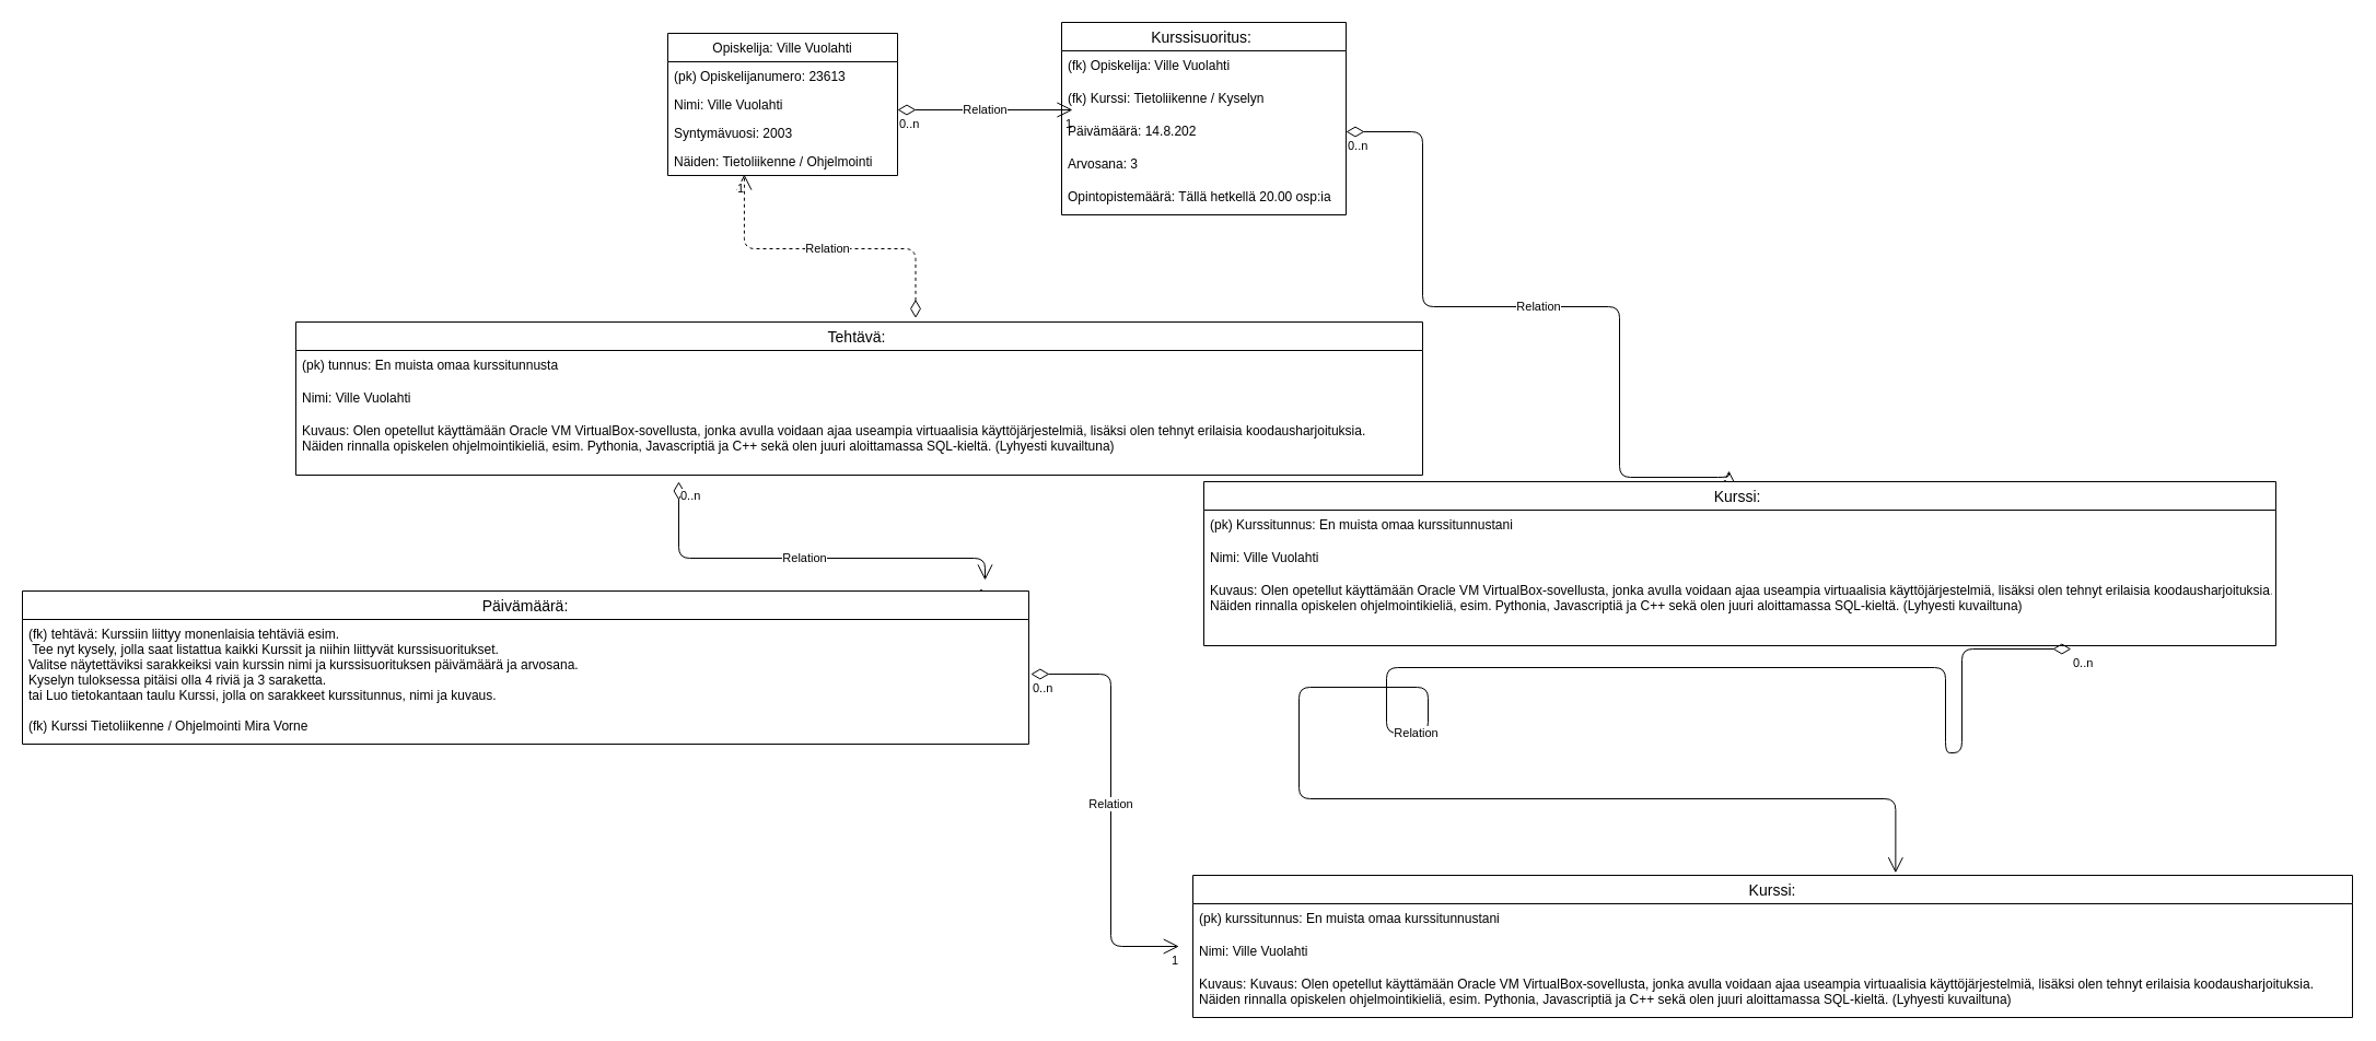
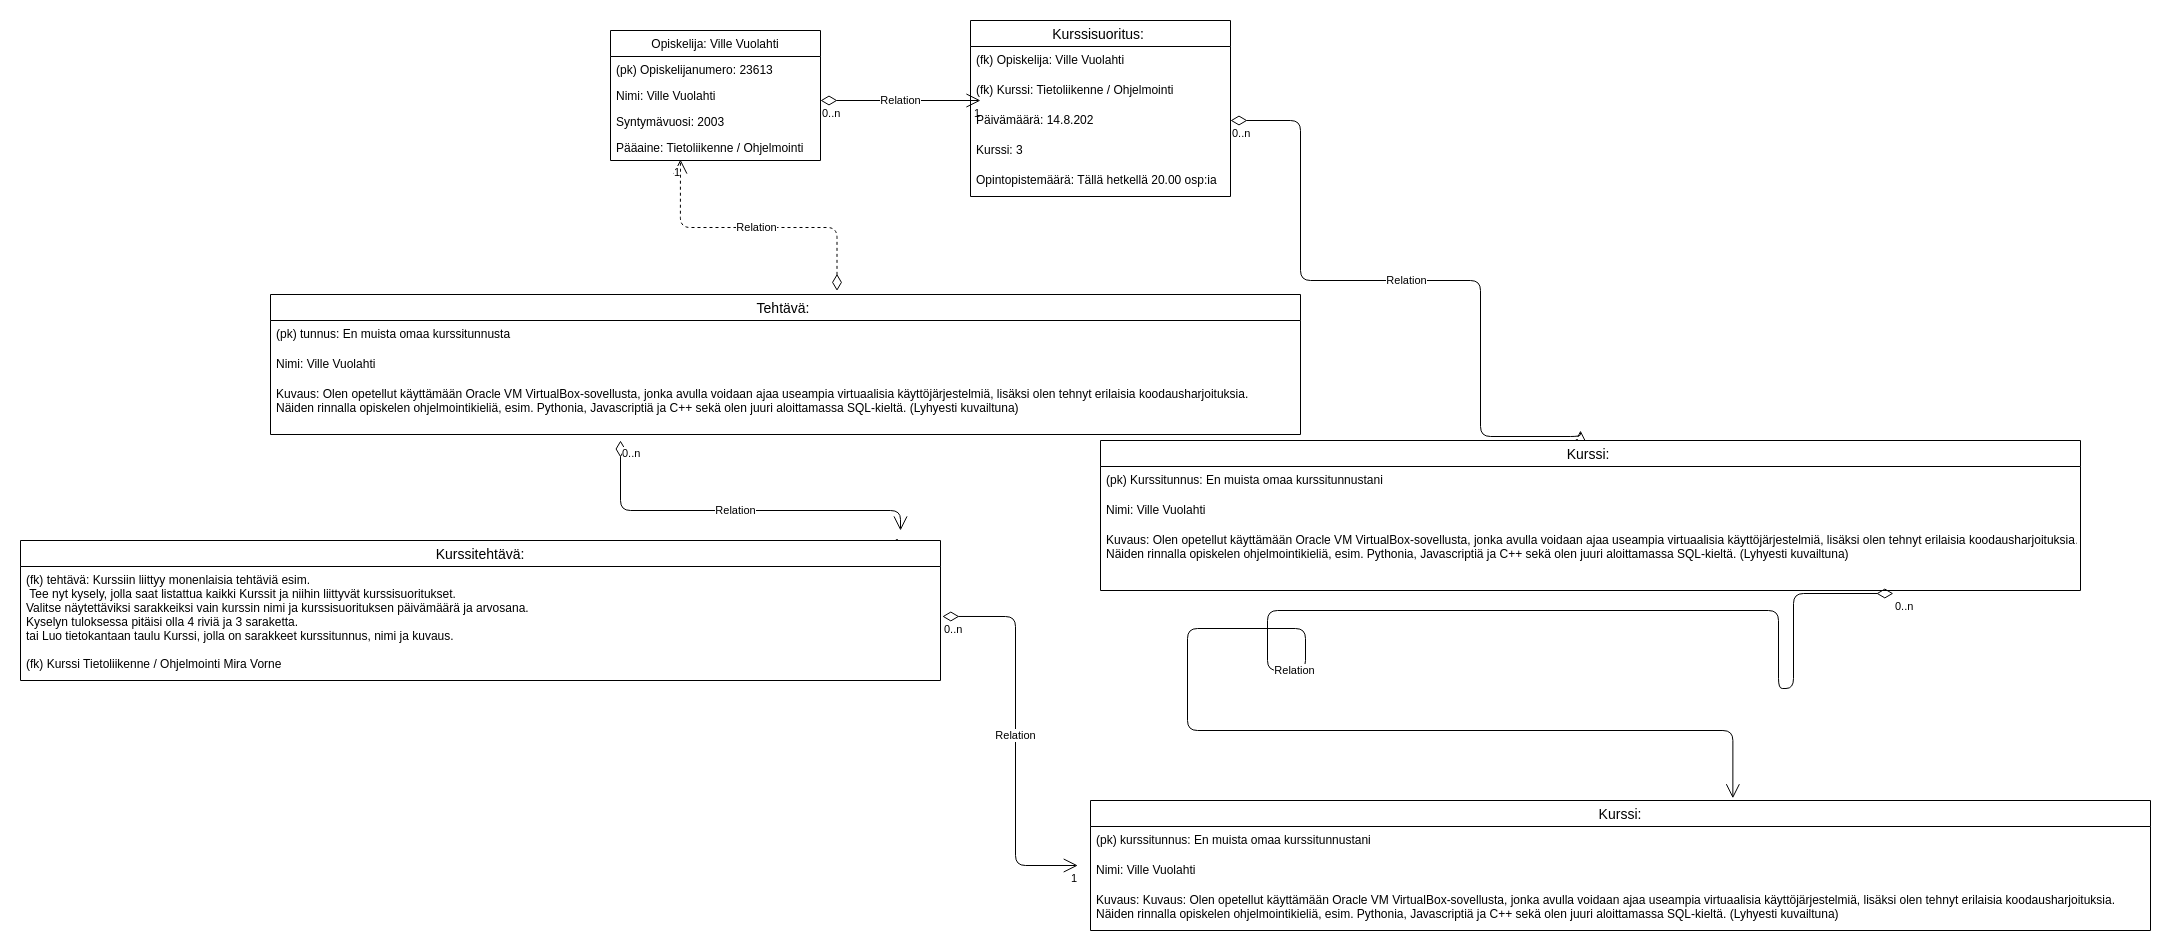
- <mxCell id="39" value="(fk) Kurssi: Tietoliikenne / Kyselyn" style="text;strokeColor=none;fillColor=none;spacingLeft=4;spacingRight=4;overflow=hidden;rotatable=0;points=[[0,0.5],[1,0.5]];portConstraint=eastwest;fontSize=12;" vertex="1" parent="37"><mxGeometry y="56" width="260" height="30" as="geometry" /></mxCell>
+ <mxCell id="39" value="(fk) Kurssi: Tietoliikenne / Ohjelmointi" style="text;strokeColor=none;fillColor=none;spacingLeft=4;spacingRight=4;overflow=hidden;rotatable=0;points=[[0,0.5],[1,0.5]];portConstraint=eastwest;fontSize=12;" vertex="1" parent="37"><mxGeometry y="56" width="260" height="30" as="geometry" /></mxCell>
- <mxCell id="6" value="Näiden: Tietoliikenne / Ohjelmointi " style="text;strokeColor=none;fillColor=none;align=left;verticalAlign=top;spacingLeft=4;spacingRight=4;overflow=hidden;rotatable=0;points=[[0,0.5],[1,0.5]];portConstraint=eastwest;" vertex="1" parent="2"><mxGeometry y="104" width="210" height="26" as="geometry" /></mxCell>
+ <mxCell id="6" value="Pääaine: Tietoliikenne / Ohjelmointi " style="text;strokeColor=none;fillColor=none;align=left;verticalAlign=top;spacingLeft=4;spacingRight=4;overflow=hidden;rotatable=0;points=[[0,0.5],[1,0.5]];portConstraint=eastwest;" vertex="1" parent="2"><mxGeometry y="104" width="210" height="26" as="geometry" /></mxCell>
- <mxCell id="41" value="Arvosana: 3 " style="text;strokeColor=none;fillColor=none;spacingLeft=4;spacingRight=4;overflow=hidden;rotatable=0;points=[[0,0.5],[1,0.5]];portConstraint=eastwest;fontSize=12;" vertex="1" parent="37"><mxGeometry y="116" width="260" height="30" as="geometry" /></mxCell>
+ <mxCell id="41" value="Kurssi: 3 " style="text;strokeColor=none;fillColor=none;spacingLeft=4;spacingRight=4;overflow=hidden;rotatable=0;points=[[0,0.5],[1,0.5]];portConstraint=eastwest;fontSize=12;" vertex="1" parent="37"><mxGeometry y="116" width="260" height="30" as="geometry" /></mxCell>
- <mxCell id="43" value="Päivämäärä:" style="swimlane;fontStyle=0;childLayout=stackLayout;horizontal=1;startSize=26;horizontalStack=0;resizeParent=1;resizeParentMax=0;resizeLast=0;collapsible=1;marginBottom=0;align=center;fontSize=14;" vertex="1" parent="1"><mxGeometry x="20" y="540" width="920" height="140" as="geometry" /></mxCell>
+ <mxCell id="43" value="Kurssitehtävä:" style="swimlane;fontStyle=0;childLayout=stackLayout;horizontal=1;startSize=26;horizontalStack=0;resizeParent=1;resizeParentMax=0;resizeLast=0;collapsible=1;marginBottom=0;align=center;fontSize=14;" vertex="1" parent="1"><mxGeometry x="20" y="540" width="920" height="140" as="geometry" /></mxCell>
